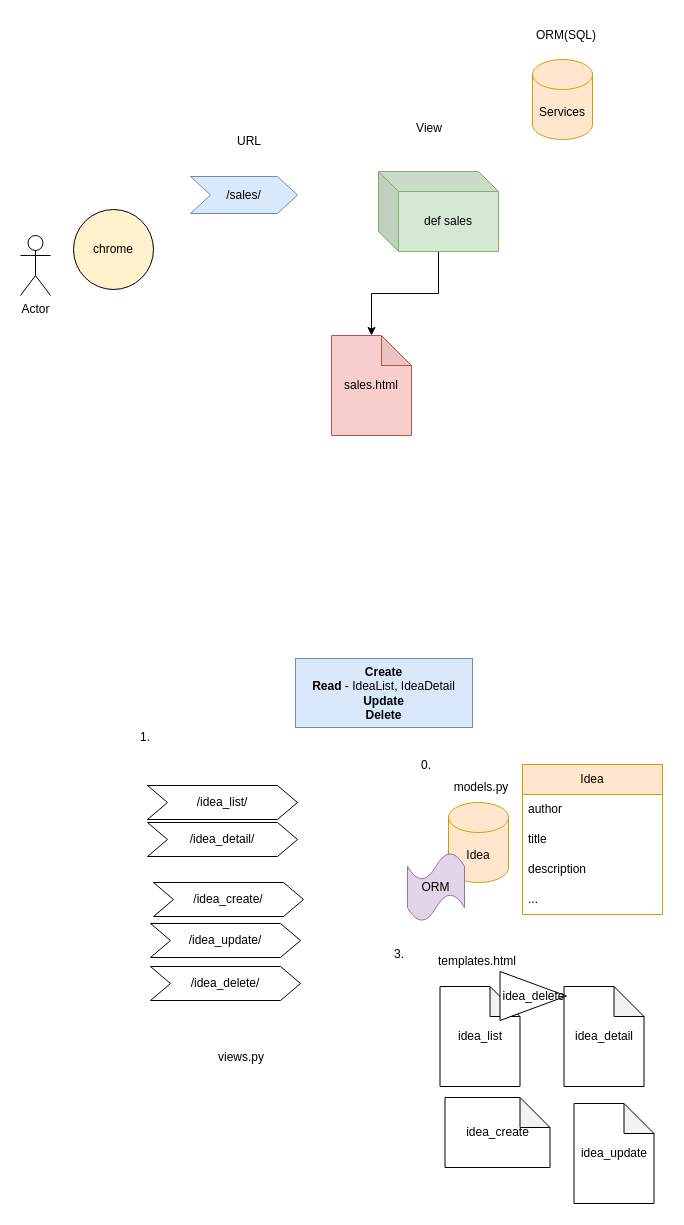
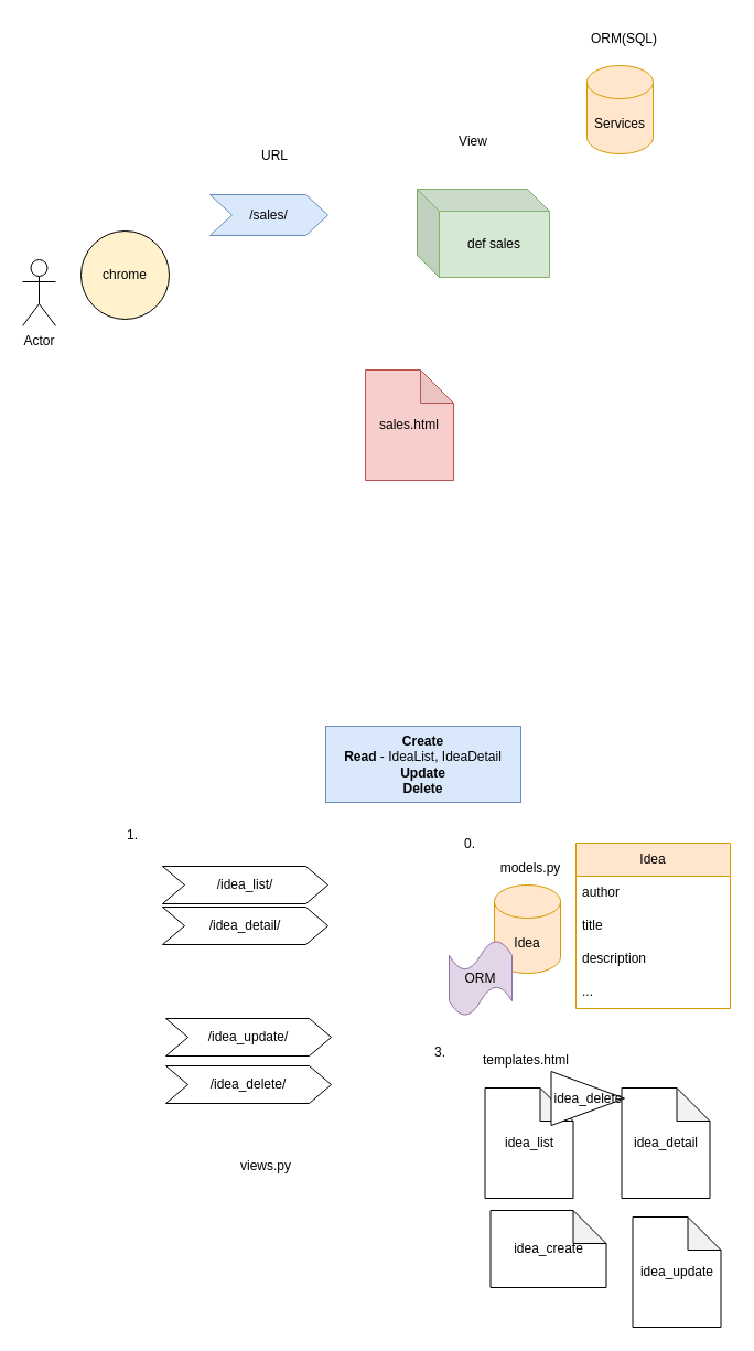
- <mxCell id="6" style="edgeStyle=orthogonalEdgeStyle;rounded=0;orthogonalLoop=1;jettySize=auto;html=1;" parent="1" source="7" target="11" edge="1"><mxGeometry relative="1" as="geometry" /></mxCell>
- <mxCell id="26" value="1." style="text;html=1;strokeColor=none;fillColor=none;align=center;verticalAlign=middle;whiteSpace=wrap;rounded=0;" vertex="1" parent="1"><mxGeometry x="115" y="722" width="60" height="30" as="geometry" /></mxCell>
+ <mxCell id="26" value="1." style="text;html=1;strokeColor=none;fillColor=none;align=center;verticalAlign=middle;whiteSpace=wrap;rounded=0;" vertex="1" parent="1"><mxGeometry x="90" y="742" width="60" height="30" as="geometry" /></mxCell>
- <mxCell id="24" value="/idea_create/" style="shape=step;perimeter=stepPerimeter;whiteSpace=wrap;html=1;fixedSize=1;" vertex="1" parent="1"><mxGeometry x="153" y="882" width="150" height="34" as="geometry" /></mxCell>
